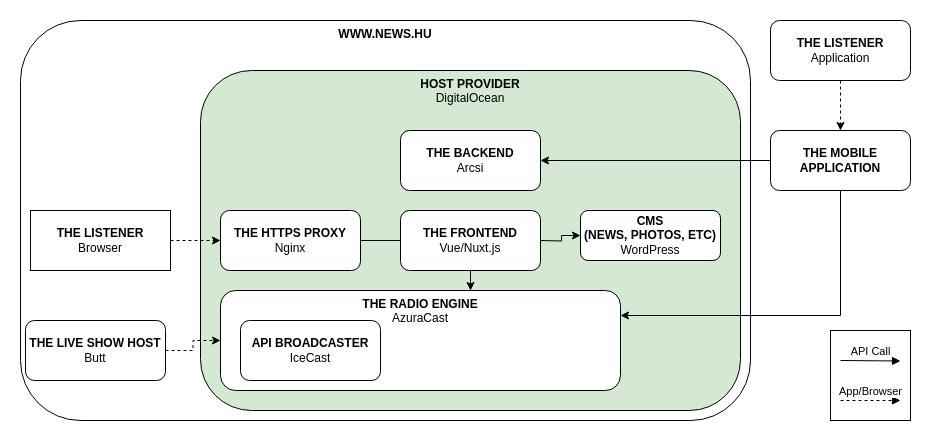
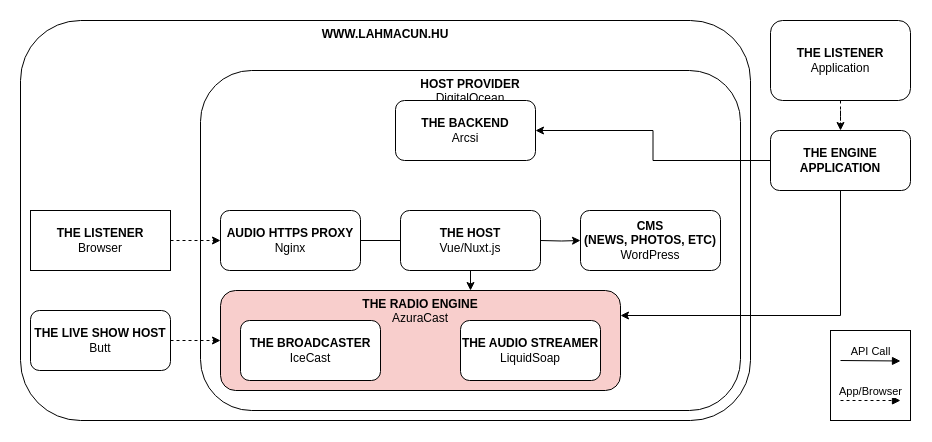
- <mxCell id="3" value="&lt;b&gt;WWW.NEWS.HU&lt;/b&gt;" style="rounded=1;whiteSpace=wrap;html=1;fontFamily=Helvetica;verticalAlign=top;" parent="1" vertex="1"><mxGeometry x="20" y="20" width="730" height="400" as="geometry" /></mxCell>
+ <mxCell id="3" value="&lt;b&gt;WWW.LAHMACUN.HU&lt;/b&gt;" style="rounded=1;whiteSpace=wrap;html=1;fontFamily=Helvetica;verticalAlign=top;" parent="1" vertex="1"><mxGeometry x="20" y="20" width="730" height="400" as="geometry" /></mxCell>
- <mxCell id="20" value="&lt;b&gt;THE LISTENER&lt;/b&gt;&lt;br&gt;Application&lt;br&gt;" style="rounded=1;whiteSpace=wrap;html=1;fontFamily=Helvetica;" parent="1" vertex="1"><mxGeometry x="770" y="20" width="140" height="60" as="geometry" /></mxCell>
+ <mxCell id="20" value="&lt;b&gt;THE LISTENER&lt;/b&gt;&lt;br&gt;Application&lt;br&gt;" style="rounded=1;whiteSpace=wrap;html=1;fontFamily=Helvetica;" parent="1" vertex="1"><mxGeometry x="770" y="20" width="140" height="80" as="geometry" /></mxCell>
- <mxCell id="4" value="&lt;b&gt;HOST PROVIDER&lt;/b&gt;&lt;br&gt;DigitalOcean" style="rounded=1;whiteSpace=wrap;html=1;fontFamily=Helvetica;verticalAlign=top;fillColor=#d5e8d4;" parent="1" vertex="1"><mxGeometry x="200" y="70" width="540" height="340" as="geometry" /></mxCell>
+ <mxCell id="4" value="&lt;b&gt;HOST PROVIDER&lt;/b&gt;&lt;br&gt;DigitalOcean" style="rounded=1;whiteSpace=wrap;html=1;fontFamily=Helvetica;verticalAlign=top;" parent="1" vertex="1"><mxGeometry x="200" y="70" width="540" height="340" as="geometry" /></mxCell>
- <mxCell id="18" value="&lt;b&gt;THE BACKEND &lt;br&gt;&lt;/b&gt;Arcsi" style="rounded=1;whiteSpace=wrap;html=1;fontFamily=Helvetica;" parent="1" vertex="1"><mxGeometry x="400" y="130" width="140" height="60" as="geometry" /></mxCell>
+ <mxCell id="18" value="&lt;b&gt;THE BACKEND &lt;br&gt;&lt;/b&gt;Arcsi" style="rounded=1;whiteSpace=wrap;html=1;fontFamily=Helvetica;" parent="1" vertex="1"><mxGeometry x="395" y="100" width="140" height="60" as="geometry" /></mxCell>
- <mxCell id="22" value="&lt;b&gt;THE MOBILE APPLICATION&lt;/b&gt;" style="rounded=1;whiteSpace=wrap;html=1;fontFamily=Helvetica;" parent="1" vertex="1"><mxGeometry x="770" y="130" width="140" height="60" as="geometry" /></mxCell>
+ <mxCell id="22" value="&lt;b&gt;THE ENGINE APPLICATION&lt;/b&gt;" style="rounded=1;whiteSpace=wrap;html=1;fontFamily=Helvetica;" parent="1" vertex="1"><mxGeometry x="770" y="130" width="140" height="60" as="geometry" /></mxCell>
- <mxCell id="13" value="&lt;b&gt;CMS&lt;br&gt;(NEWS, PHOTOS, ETC)&lt;/b&gt;&lt;br&gt;WordPress" style="rounded=1;whiteSpace=wrap;html=1;fontFamily=Helvetica;" parent="1" vertex="1"><mxGeometry x="580" y="210" width="140" height="50" as="geometry" /></mxCell>
+ <mxCell id="13" value="&lt;b&gt;CMS&lt;br&gt;(NEWS, PHOTOS, ETC)&lt;/b&gt;&lt;br&gt;WordPress" style="rounded=1;whiteSpace=wrap;html=1;fontFamily=Helvetica;" parent="1" vertex="1"><mxGeometry x="580" y="210" width="140" height="60" as="geometry" /></mxCell>
- <mxCell id="9" value="&lt;b&gt;THE HTTPS PROXY&lt;/b&gt;&lt;br&gt;Nginx" style="rounded=1;whiteSpace=wrap;html=1;fontFamily=Helvetica;" parent="1" vertex="1"><mxGeometry x="220" y="210" width="140" height="60" as="geometry" /></mxCell>
+ <mxCell id="9" value="&lt;b&gt;AUDIO HTTPS PROXY&lt;/b&gt;&lt;br&gt;Nginx" style="rounded=1;whiteSpace=wrap;html=1;fontFamily=Helvetica;" parent="1" vertex="1"><mxGeometry x="220" y="210" width="140" height="60" as="geometry" /></mxCell>
- <mxCell id="11" value="&lt;b&gt;THE FRONTEND&lt;/b&gt;&lt;br&gt;Vue/Nuxt.js" style="rounded=1;whiteSpace=wrap;html=1;fontFamily=Helvetica;" parent="1" vertex="1"><mxGeometry x="400" y="210" width="140" height="60" as="geometry" /></mxCell>
+ <mxCell id="11" value="&lt;b&gt;THE HOST&lt;/b&gt;&lt;br&gt;Vue/Nuxt.js" style="rounded=1;whiteSpace=wrap;html=1;fontFamily=Helvetica;" parent="1" vertex="1"><mxGeometry x="400" y="210" width="140" height="60" as="geometry" /></mxCell>
- <mxCell id="6" value="&lt;b&gt;THE RADIO ENGINE&lt;/b&gt;&lt;br&gt;AzuraCast" style="rounded=1;whiteSpace=wrap;html=1;fontFamily=Helvetica;labelPosition=center;verticalLabelPosition=middle;align=center;verticalAlign=top;" parent="1" vertex="1"><mxGeometry x="220" y="290" width="400" height="100" as="geometry" /></mxCell>
+ <mxCell id="6" value="&lt;b&gt;THE RADIO ENGINE&lt;/b&gt;&lt;br&gt;AzuraCast" style="rounded=1;whiteSpace=wrap;html=1;fontFamily=Helvetica;labelPosition=center;verticalLabelPosition=middle;align=center;verticalAlign=top;fillColor=#f8cecc;" parent="1" vertex="1"><mxGeometry x="220" y="290" width="400" height="100" as="geometry" /></mxCell>
- <mxCell id="17" value="&lt;b&gt;THE LIVE SHOW HOST&lt;/b&gt;&lt;br&gt;Butt" style="rounded=1;whiteSpace=wrap;html=1;fontFamily=Helvetica;" parent="1" vertex="1"><mxGeometry x="25" y="320" width="140" height="60" as="geometry" /></mxCell>
+ <mxCell id="17" value="&lt;b&gt;THE LIVE SHOW HOST&lt;/b&gt;&lt;br&gt;Butt" style="rounded=1;whiteSpace=wrap;html=1;fontFamily=Helvetica;" parent="1" vertex="1"><mxGeometry x="30" y="310" width="140" height="60" as="geometry" /></mxCell>
- <mxCell id="15" value="&lt;b&gt;API BROADCASTER&lt;/b&gt;&lt;br&gt;IceCast" style="rounded=1;whiteSpace=wrap;html=1;fontFamily=Helvetica;" parent="1" vertex="1"><mxGeometry x="240" y="320" width="140" height="60" as="geometry" /></mxCell>
+ <mxCell id="15" value="&lt;b&gt;THE BROADCASTER&lt;/b&gt;&lt;br&gt;IceCast" style="rounded=1;whiteSpace=wrap;html=1;fontFamily=Helvetica;" parent="1" vertex="1"><mxGeometry x="240" y="320" width="140" height="60" as="geometry" /></mxCell>
+ <mxCell id="14" value="&lt;b&gt;THE AUDIO STREAMER&lt;br&gt;&lt;/b&gt;LiquidSoap" style="rounded=1;whiteSpace=wrap;html=1;fontFamily=Helvetica;" parent="1" vertex="1"><mxGeometry x="460" y="320" width="140" height="60" as="geometry" /></mxCell>
